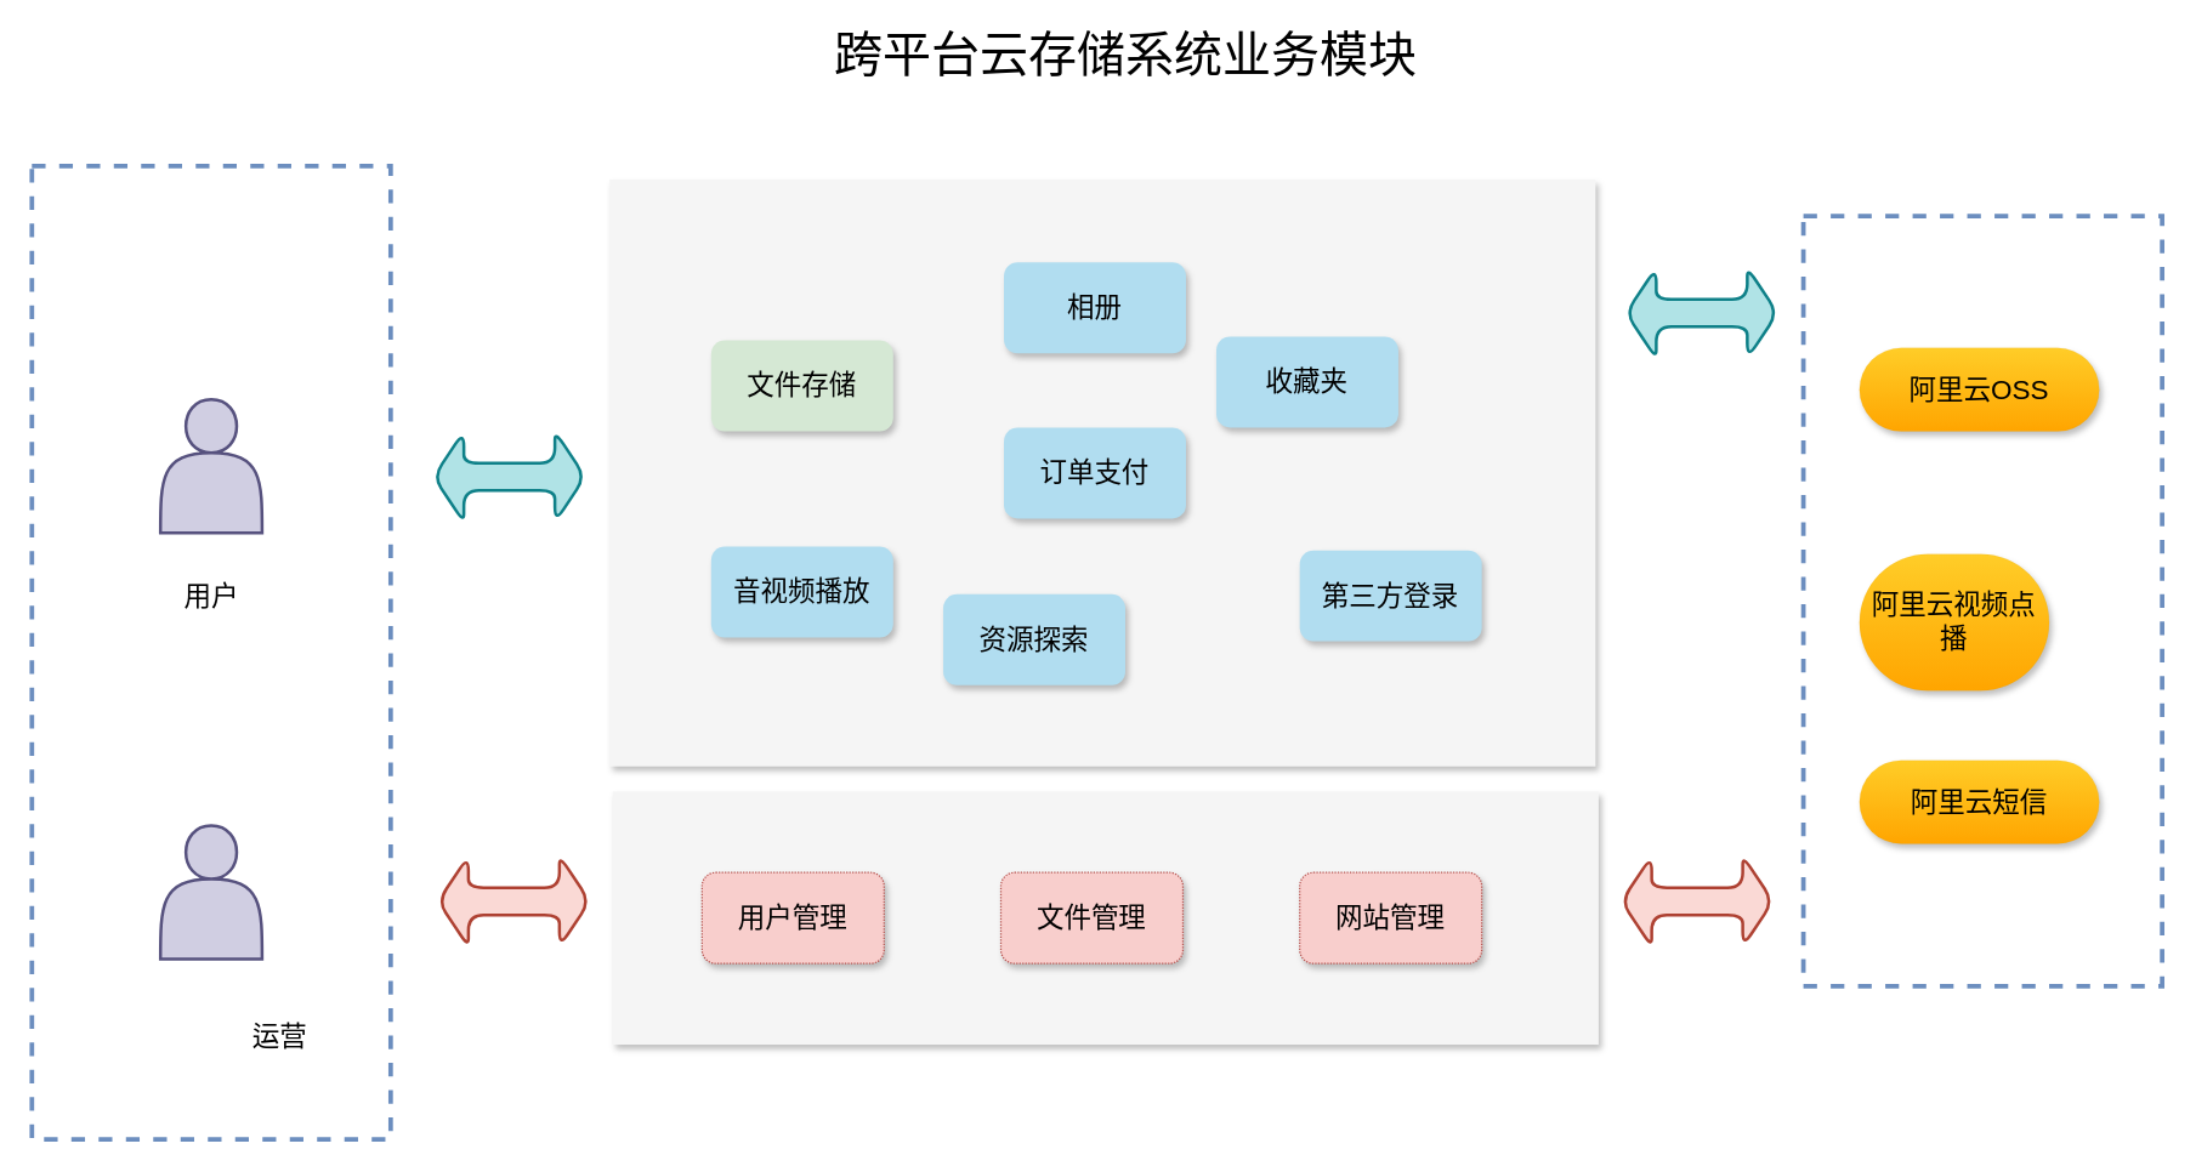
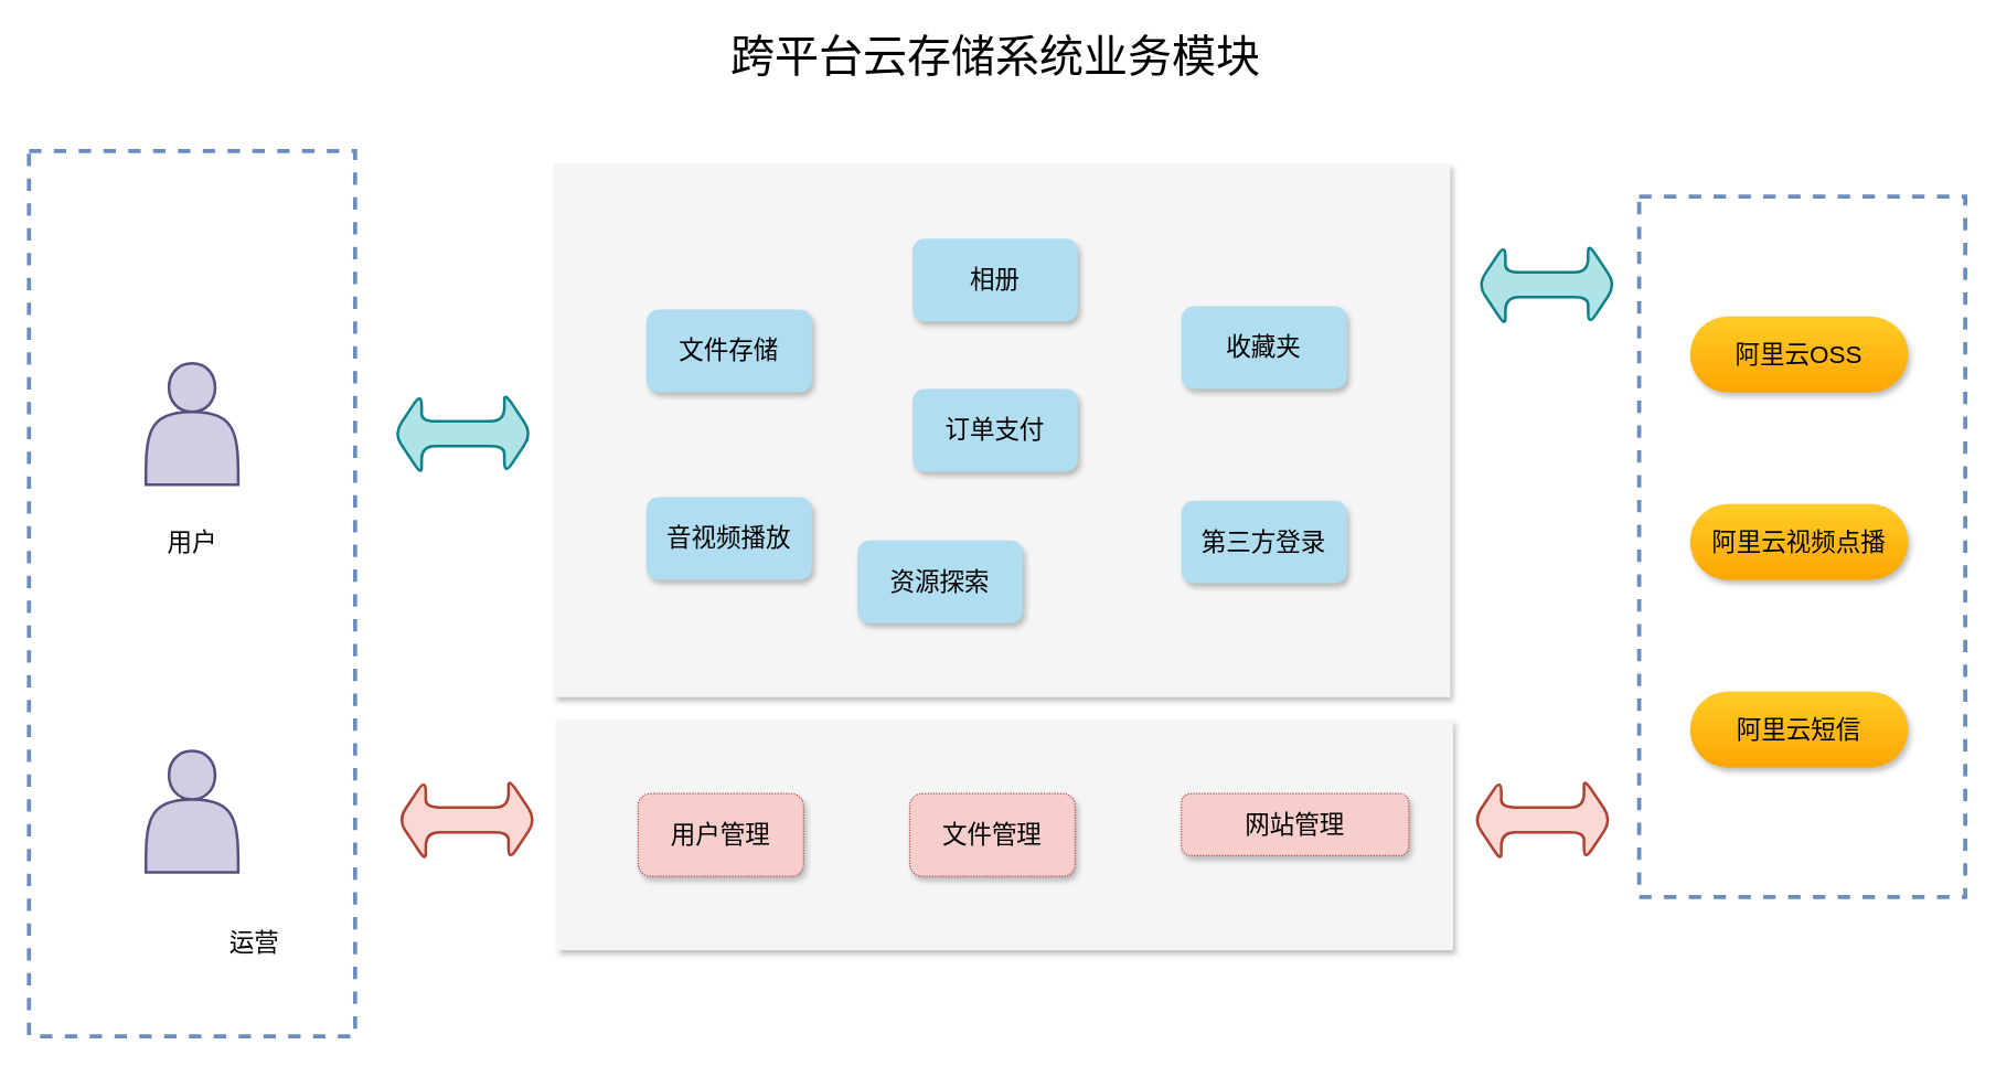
- <mxCell id="2" value="跨平台云存储系统业务模块" style="text;html=1;align=center;verticalAlign=middle;resizable=0;points=[];autosize=1;strokeColor=none;fillColor=none;fontSize=32;" vertex="1" parent="1"><mxGeometry x="544" y="15" width="394" height="42" as="geometry" /></mxCell>
+ <mxCell id="2" value="跨平台云存储系统业务模块" style="text;html=1;align=center;verticalAlign=middle;resizable=0;points=[];autosize=1;strokeColor=none;fillColor=none;fontSize=32;" vertex="1" parent="1"><mxGeometry x="524" y="20" width="394" height="42" as="geometry" /></mxCell>
- <mxCell id="5" value="收藏夹" style="rounded=1;whiteSpace=wrap;html=1;shadow=1;dashed=1;dashPattern=1 1;labelBackgroundColor=none;labelBorderColor=none;fontSize=18;fillColor=#b1ddf0;strokeColor=none;" vertex="1" parent="1"><mxGeometry x="801" y="221.5" width="120" height="60" as="geometry" /></mxCell>
+ <mxCell id="5" value="收藏夹" style="rounded=1;whiteSpace=wrap;html=1;shadow=1;dashed=1;dashPattern=1 1;labelBackgroundColor=none;labelBorderColor=none;fontSize=18;fillColor=#b1ddf0;strokeColor=none;" vertex="1" parent="1"><mxGeometry x="856" y="221.5" width="120" height="60" as="geometry" /></mxCell>
- <mxCell id="12" value="文件存储" style="rounded=1;whiteSpace=wrap;html=1;shadow=1;dashed=1;dashPattern=1 1;labelBackgroundColor=none;labelBorderColor=none;fontSize=18;fillColor=#d5e8d4;strokeColor=none;" vertex="1" parent="1"><mxGeometry x="468" y="224" width="120" height="60" as="geometry" /></mxCell>
+ <mxCell id="12" value="文件存储" style="rounded=1;whiteSpace=wrap;html=1;shadow=1;dashed=1;dashPattern=1 1;labelBackgroundColor=none;labelBorderColor=none;fontSize=18;fillColor=#b1ddf0;strokeColor=none;" vertex="1" parent="1"><mxGeometry x="468" y="224" width="120" height="60" as="geometry" /></mxCell>
- <mxCell id="10" value="&lt;font style=&quot;vertical-align: inherit&quot;&gt;&lt;font style=&quot;vertical-align: inherit&quot;&gt;阿里云视频点播&lt;br&gt;&lt;/font&gt;&lt;/font&gt;" style="rounded=1;whiteSpace=wrap;html=1;shadow=1;glass=0;dashed=1;dashPattern=1 4;labelBackgroundColor=none;labelBorderColor=none;fontSize=18;strokeWidth=0;arcSize=50;fillColor=#ffcd28;strokeColor=#d79b00;gradientColor=#ffa500;" vertex="1" parent="1"><mxGeometry x="1225" y="365" width="125" height="90" as="geometry" /></mxCell>
+ <mxCell id="10" value="&lt;font style=&quot;vertical-align: inherit&quot;&gt;&lt;font style=&quot;vertical-align: inherit&quot;&gt;阿里云视频点播&lt;br&gt;&lt;/font&gt;&lt;/font&gt;" style="rounded=1;whiteSpace=wrap;html=1;shadow=1;glass=0;dashed=1;dashPattern=1 4;labelBackgroundColor=none;labelBorderColor=none;fontSize=18;strokeWidth=0;arcSize=50;fillColor=#ffcd28;strokeColor=#d79b00;gradientColor=#ffa500;" vertex="1" parent="1"><mxGeometry x="1225" y="365" width="158" height="55" as="geometry" /></mxCell>
- <mxCell id="16" value="网站管理" style="rounded=1;whiteSpace=wrap;html=1;shadow=1;dashed=1;dashPattern=1 1;labelBackgroundColor=none;labelBorderColor=none;fontSize=18;fillColor=#f8cecc;strokeColor=#b85450;gradientColor=none;" vertex="1" parent="1"><mxGeometry x="856" y="575" width="120" height="60" as="geometry" /></mxCell>
+ <mxCell id="16" value="网站管理" style="rounded=1;whiteSpace=wrap;html=1;shadow=1;dashed=1;dashPattern=1 1;labelBackgroundColor=none;labelBorderColor=none;fontSize=18;fillColor=#f8cecc;strokeColor=#b85450;gradientColor=none;" vertex="1" parent="1"><mxGeometry x="856" y="575" width="165" height="45" as="geometry" /></mxCell>
